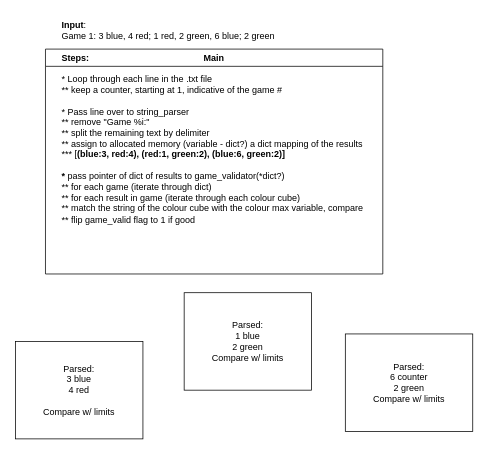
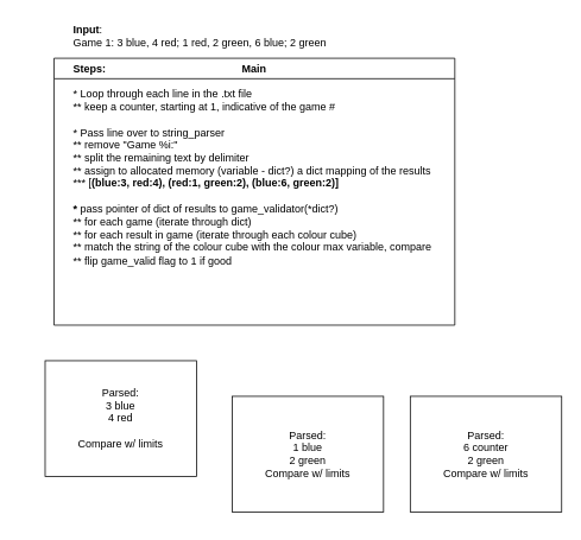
- <mxCell id="4" value="Parsed:&lt;br&gt;1 blue&lt;br&gt;2 green&lt;br&gt;Compare w/ limits" style="rounded=0;whiteSpace=wrap;html=1;" vertex="1" parent="1"><mxGeometry x="245" y="390" width="170" height="130" as="geometry" /></mxCell>
+ <mxCell id="4" value="Parsed:&lt;br&gt;1 blue&lt;br&gt;2 green&lt;br&gt;Compare w/ limits" style="rounded=0;whiteSpace=wrap;html=1;" vertex="1" parent="1"><mxGeometry x="260" y="445" width="170" height="130" as="geometry" /></mxCell>
- <mxCell id="6" value="Parsed:&lt;br&gt;3 blue&lt;br&gt;4 red&lt;br&gt;&lt;br&gt;Compare w/ limits" style="rounded=0;whiteSpace=wrap;html=1;" vertex="1" parent="1"><mxGeometry x="20" y="455" width="170" height="130" as="geometry" /></mxCell>
+ <mxCell id="6" value="Parsed:&lt;br&gt;3 blue&lt;br&gt;4 red&lt;br&gt;&lt;br&gt;Compare w/ limits" style="rounded=0;whiteSpace=wrap;html=1;" vertex="1" parent="1"><mxGeometry x="50" y="405" width="170" height="130" as="geometry" /></mxCell>
